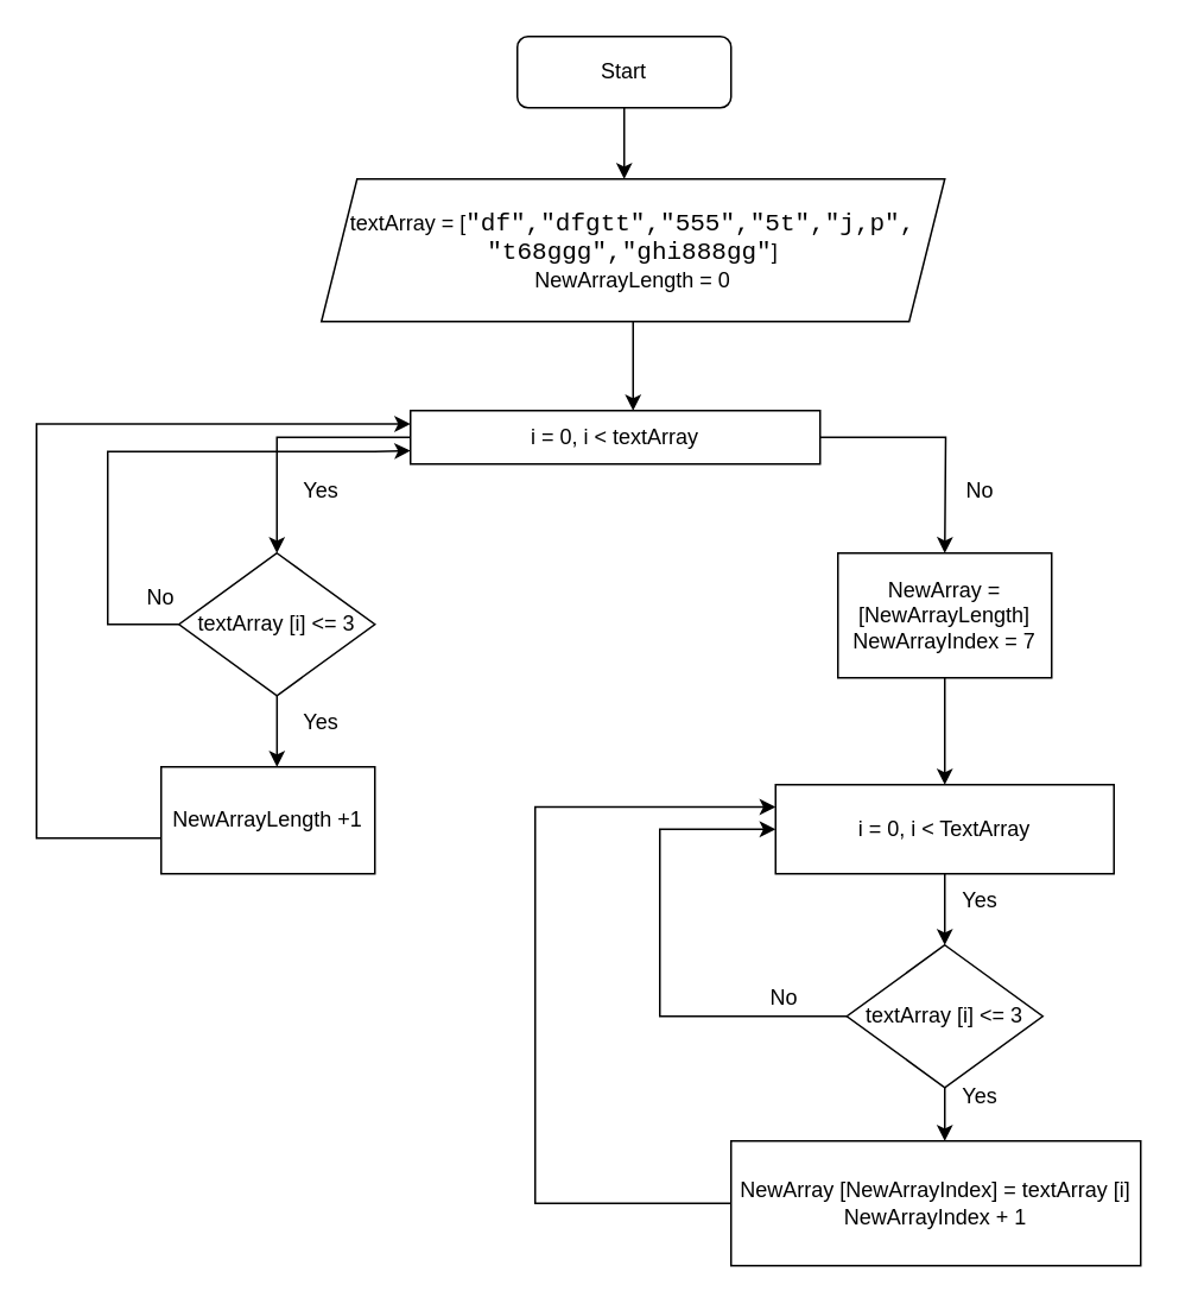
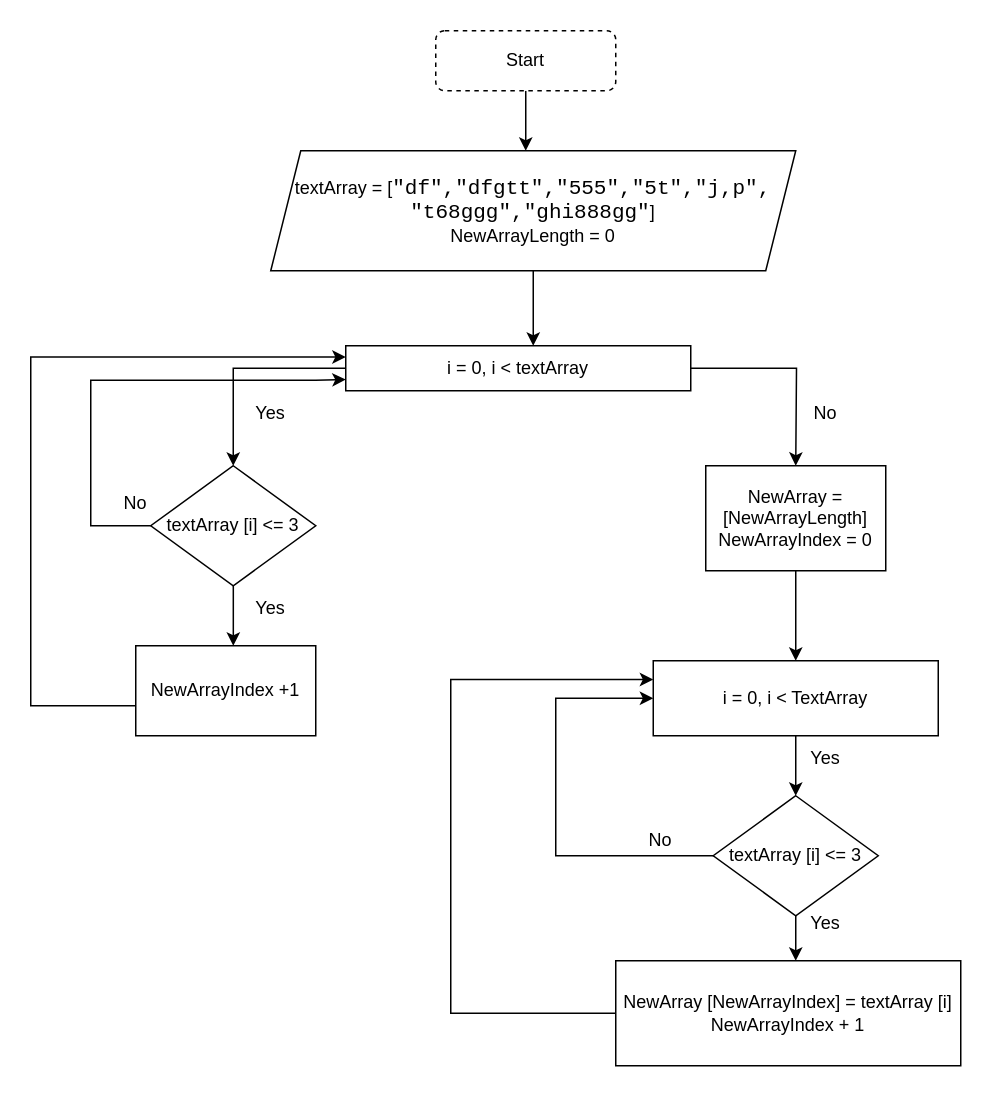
- <mxCell id="3" value="Start" style="rounded=1;whiteSpace=wrap;html=1;" vertex="1" parent="1"><mxGeometry x="290" y="20" width="120" height="40" as="geometry" /></mxCell>
+ <mxCell id="3" value="Start" style="rounded=1;whiteSpace=wrap;html=1;dashed=1;" vertex="1" parent="1"><mxGeometry x="290" y="20" width="120" height="40" as="geometry" /></mxCell>
- <mxCell id="10" value="NewArray = [NewArrayLength]&lt;br&gt;NewArrayIndex = 7" style="rounded=0;whiteSpace=wrap;html=1;labelBackgroundColor=none;fontColor=#000000;" vertex="1" parent="1"><mxGeometry x="470" y="310" width="120" height="70" as="geometry" /></mxCell>
+ <mxCell id="10" value="NewArray = [NewArrayLength]&lt;br&gt;NewArrayIndex = 0" style="rounded=0;whiteSpace=wrap;html=1;labelBackgroundColor=none;fontColor=#000000;" vertex="1" parent="1"><mxGeometry x="470" y="310" width="120" height="70" as="geometry" /></mxCell>
- <mxCell id="25" value="NewArrayLength +1" style="rounded=0;whiteSpace=wrap;html=1;labelBackgroundColor=none;fontColor=#000000;" vertex="1" parent="1"><mxGeometry x="90" y="430" width="120" height="60" as="geometry" /></mxCell>
+ <mxCell id="25" value="NewArrayIndex +1" style="rounded=0;whiteSpace=wrap;html=1;labelBackgroundColor=none;fontColor=#000000;" vertex="1" parent="1"><mxGeometry x="90" y="430" width="120" height="60" as="geometry" /></mxCell>
